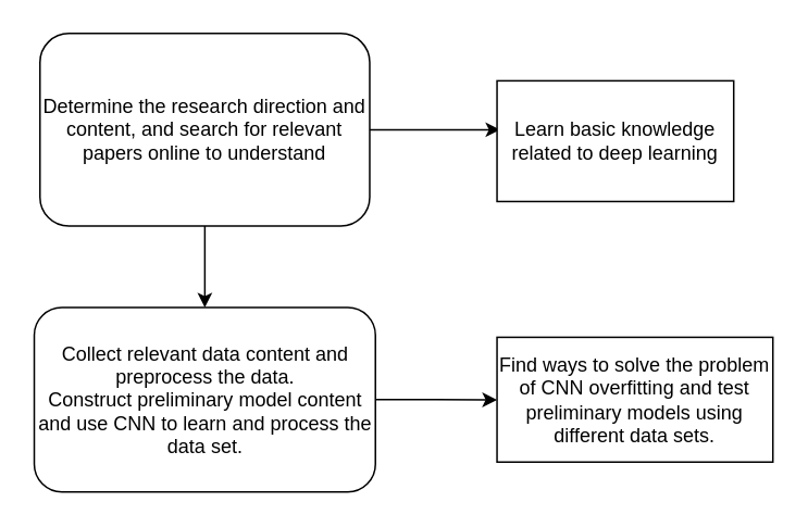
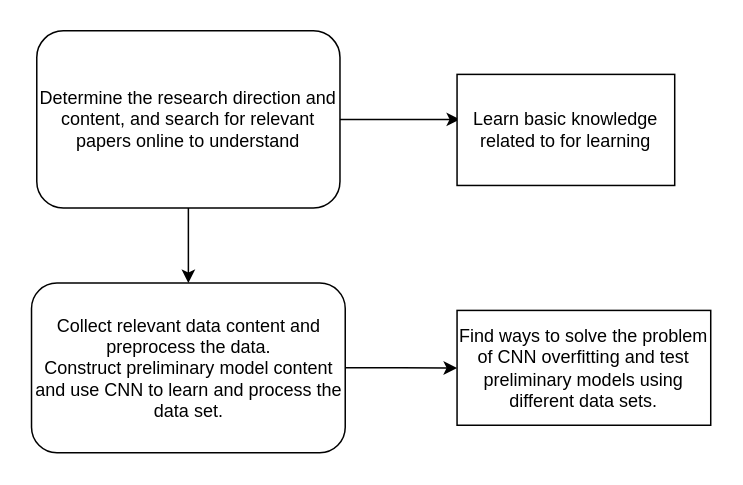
- <mxCell id="5" value="Learn basic knowledge related to deep learning" style="rounded=0;whiteSpace=wrap;html=1;" vertex="1" parent="1"><mxGeometry x="304" y="49" width="145" height="74" as="geometry" /></mxCell>
+ <mxCell id="5" value="Learn basic knowledge related to for learning" style="rounded=0;whiteSpace=wrap;html=1;" vertex="1" parent="1"><mxGeometry x="304" y="49" width="145" height="74" as="geometry" /></mxCell>
